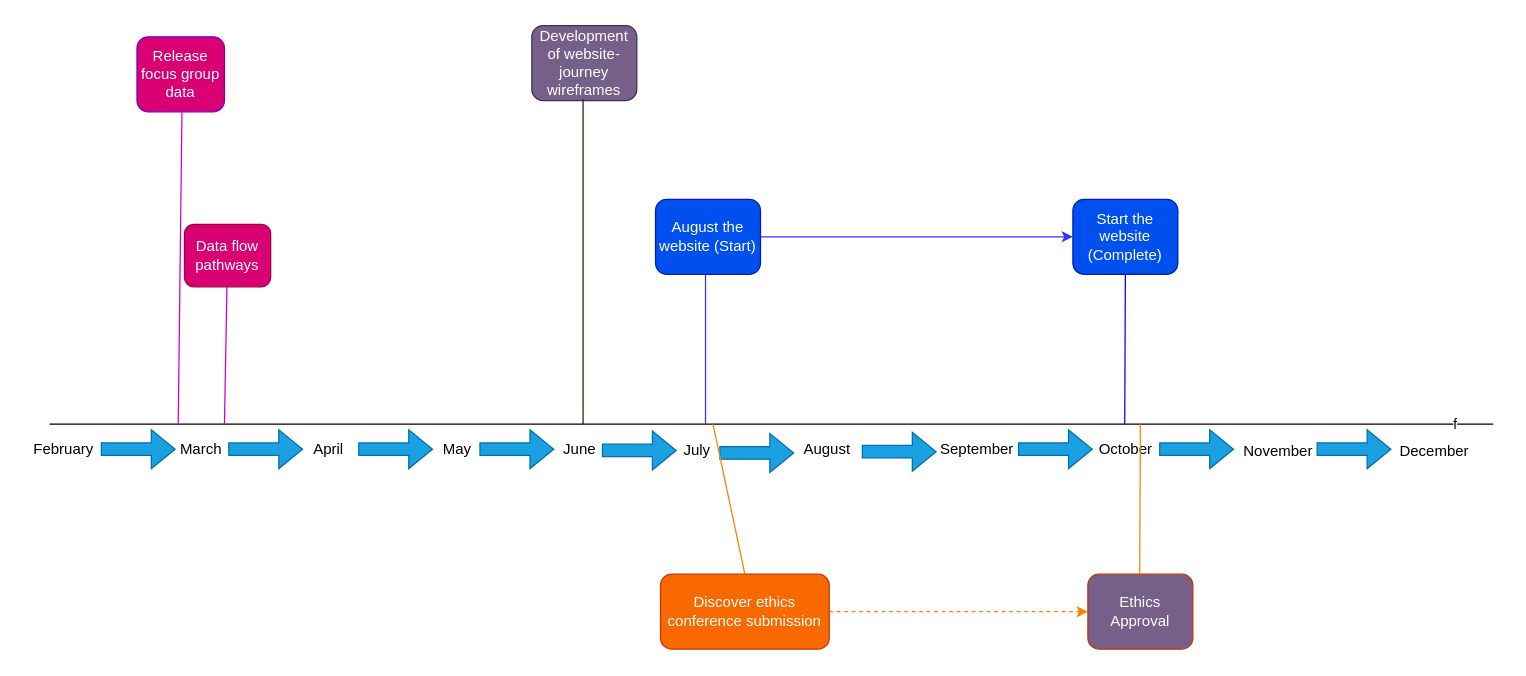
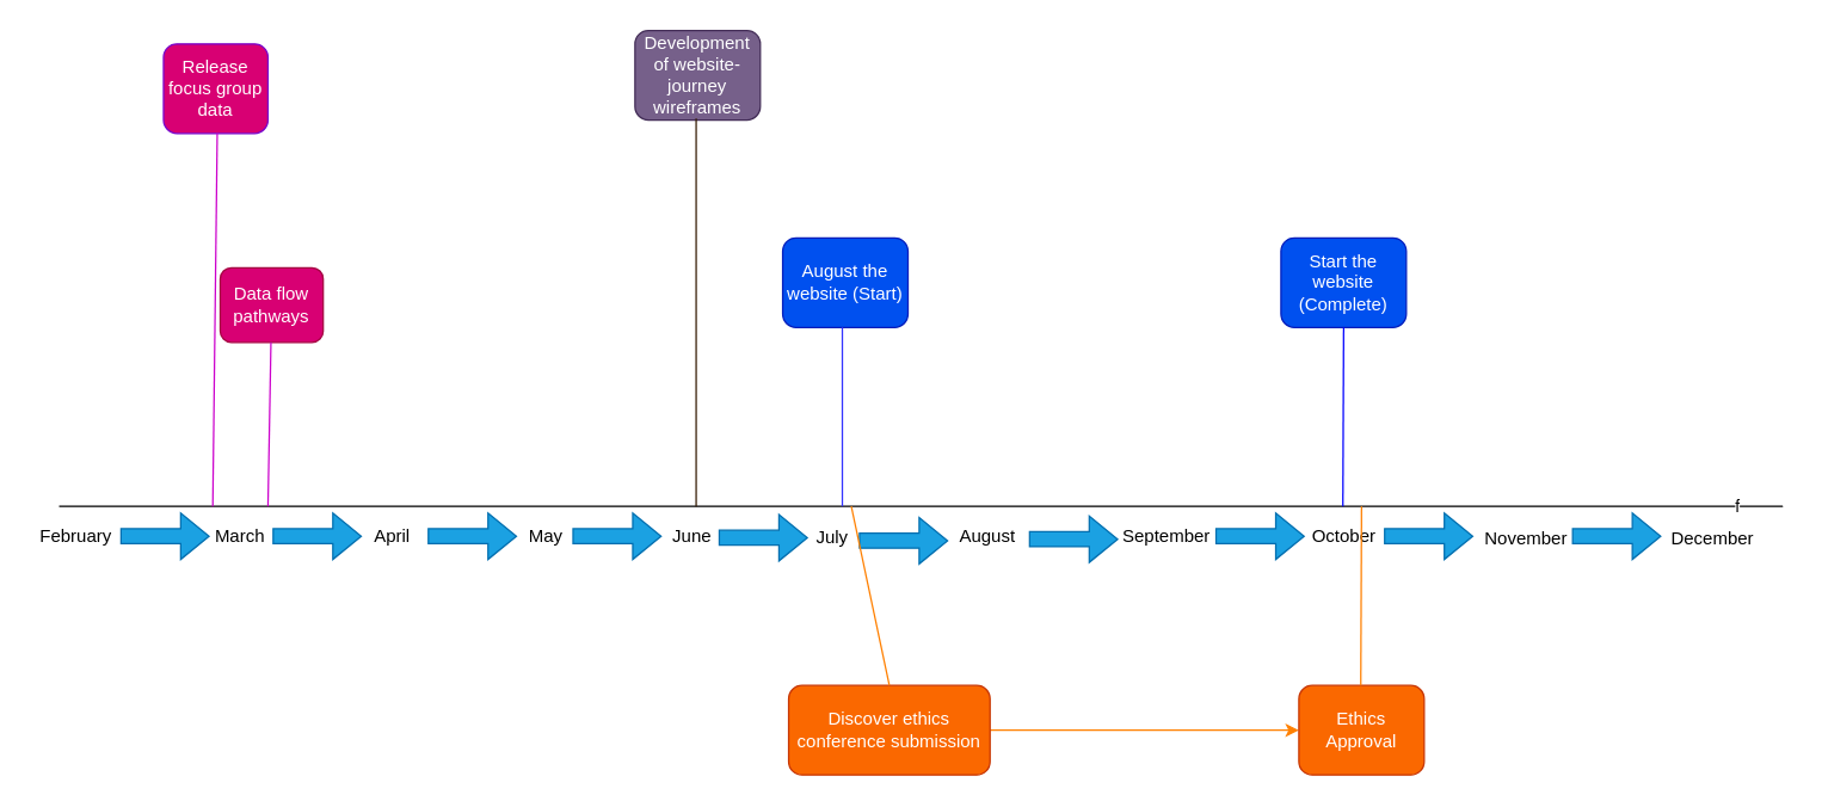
- <mxCell id="34" value="" parent="1" edge="1" style="edgeStyle=orthogonalEdgeStyle;rounded=0;orthogonalLoop=1;jettySize=auto;html=1;strokeColor=#3333FF;" target="36" source="35"><mxGeometry as="geometry" relative="1" /></mxCell>
- <mxCell id="30" value="" parent="1" edge="1" style="edgeStyle=orthogonalEdgeStyle;rounded=0;orthogonalLoop=1;jettySize=auto;html=1;strokeColor=#FF8000;dashed=1;" target="32" source="31"><mxGeometry as="geometry" relative="1" /></mxCell>
+ <mxCell id="30" value="" parent="1" edge="1" style="edgeStyle=orthogonalEdgeStyle;rounded=0;orthogonalLoop=1;jettySize=auto;html=1;strokeColor=#FF8000;" target="32" source="31"><mxGeometry as="geometry" relative="1" /></mxCell>
- <mxCell id="32" value="Ethics Approval" parent="1" style="rounded=1;whiteSpace=wrap;html=1;fillColor=#76608a;strokeColor=#C73500;fontColor=#ffffff;" vertex="1"><mxGeometry as="geometry" width="84" height="60" x="870" y="459" /></mxCell>
+ <mxCell id="32" value="Ethics Approval" parent="1" style="rounded=1;whiteSpace=wrap;html=1;fillColor=#fa6800;strokeColor=#C73500;fontColor=#ffffff;" vertex="1"><mxGeometry as="geometry" width="84" height="60" x="870" y="459" /></mxCell>
